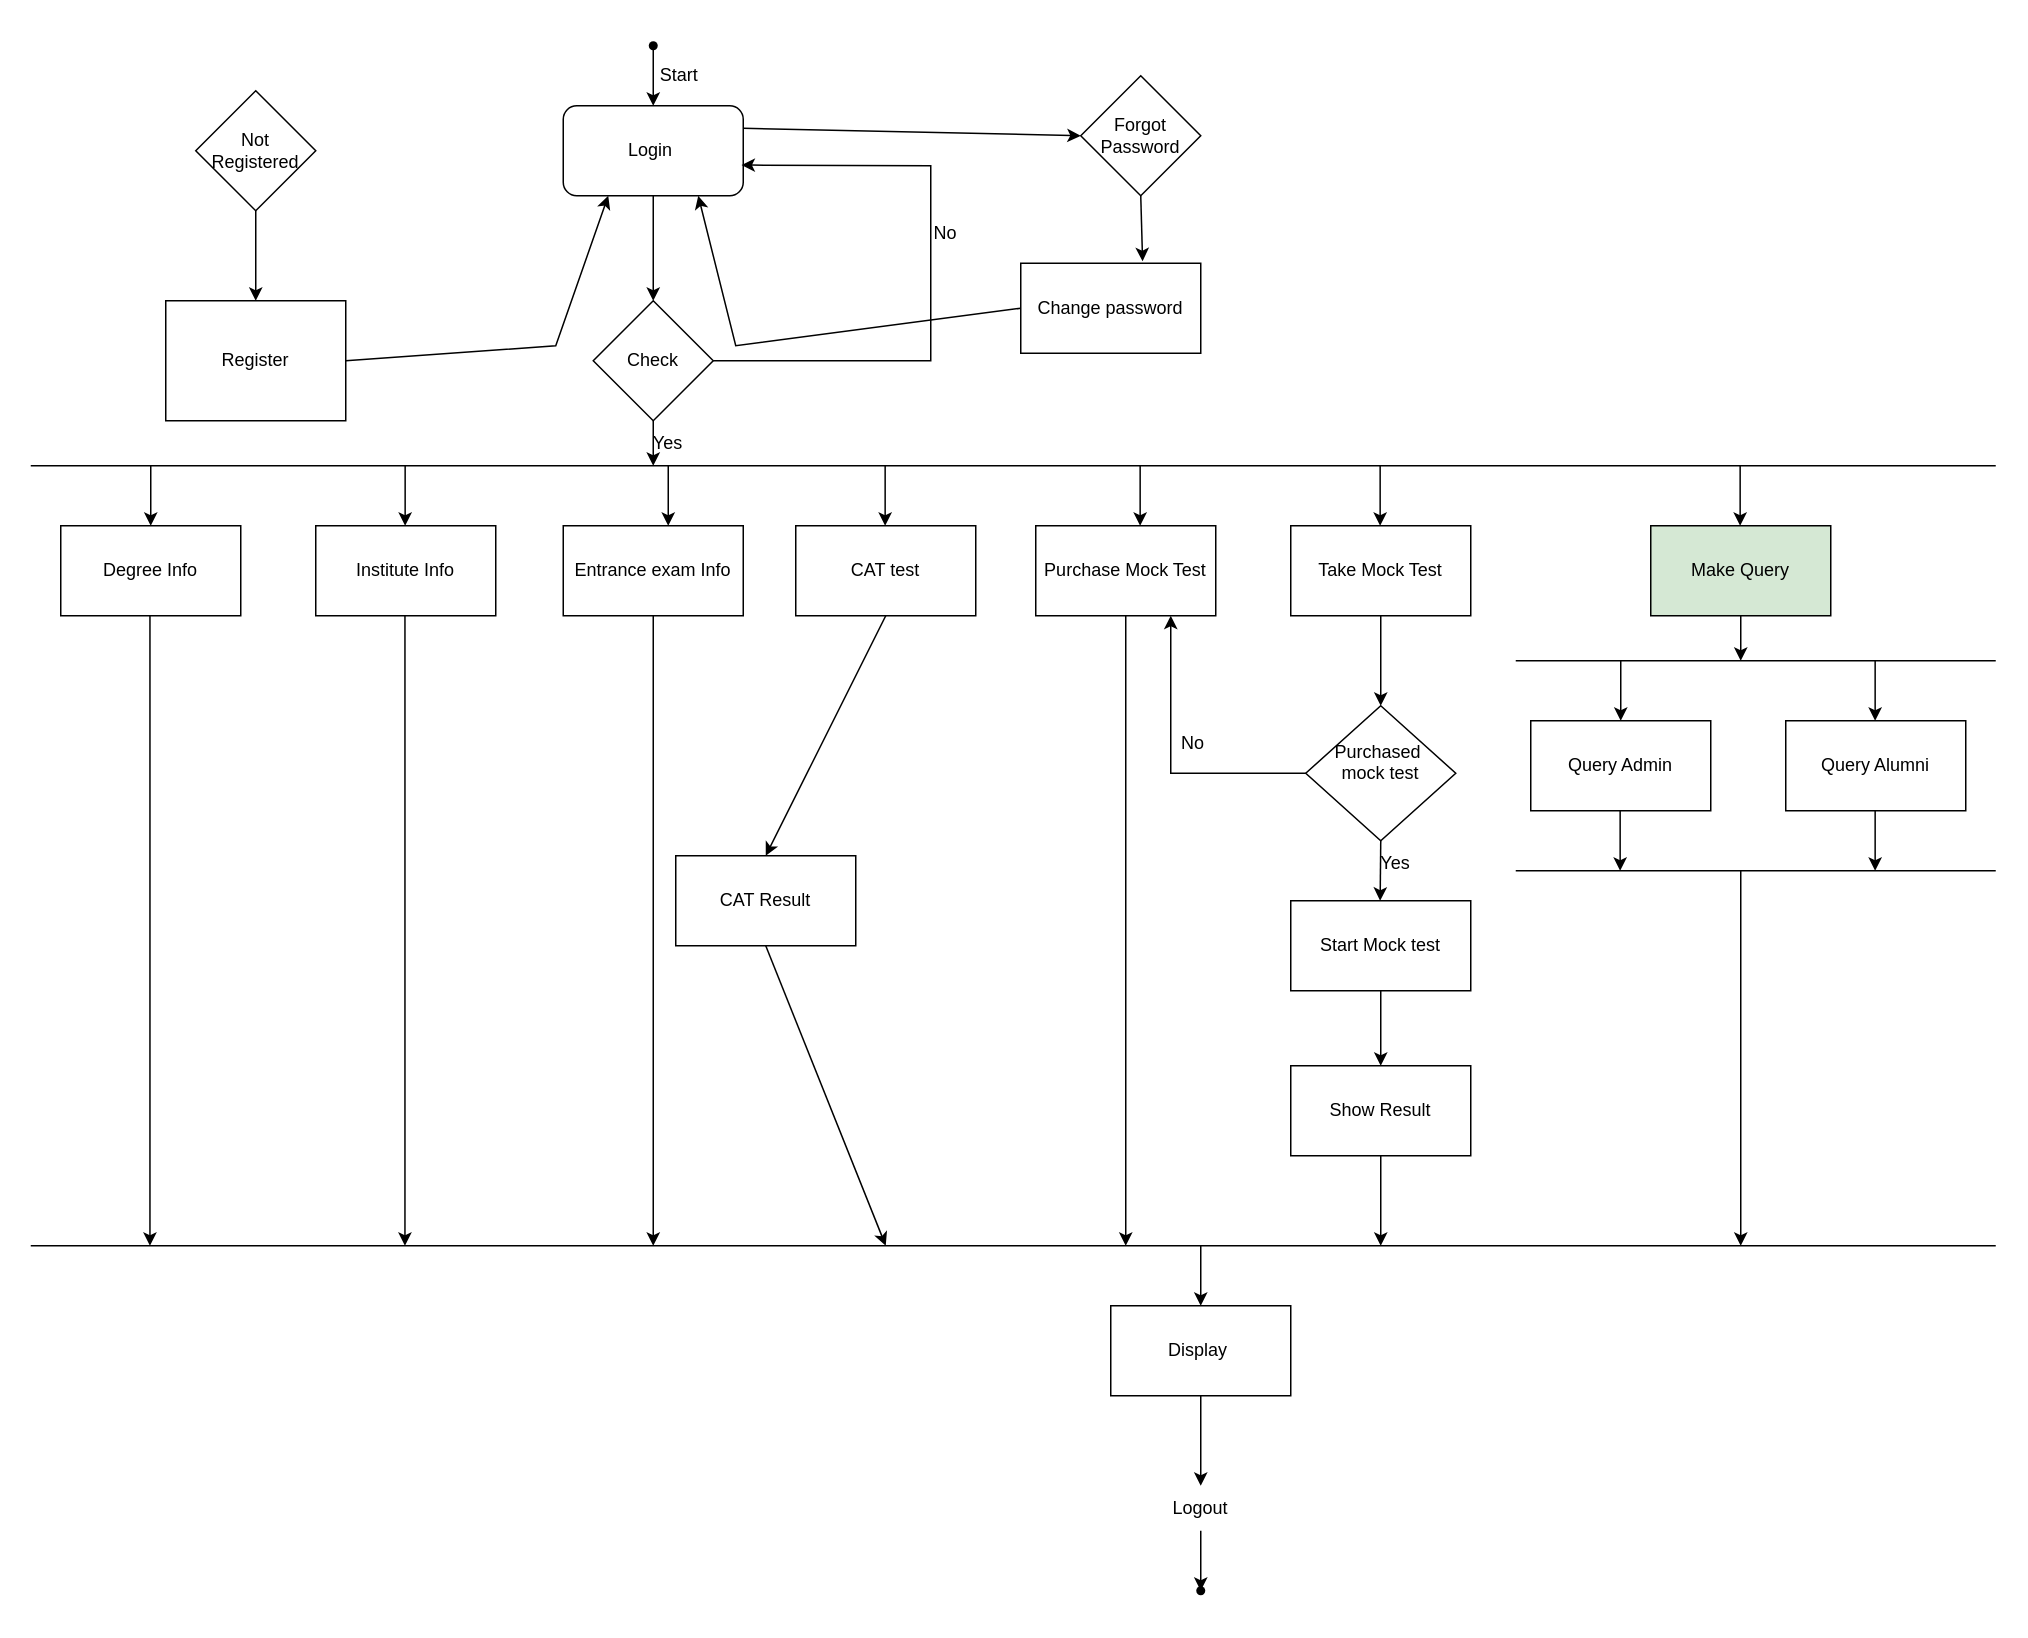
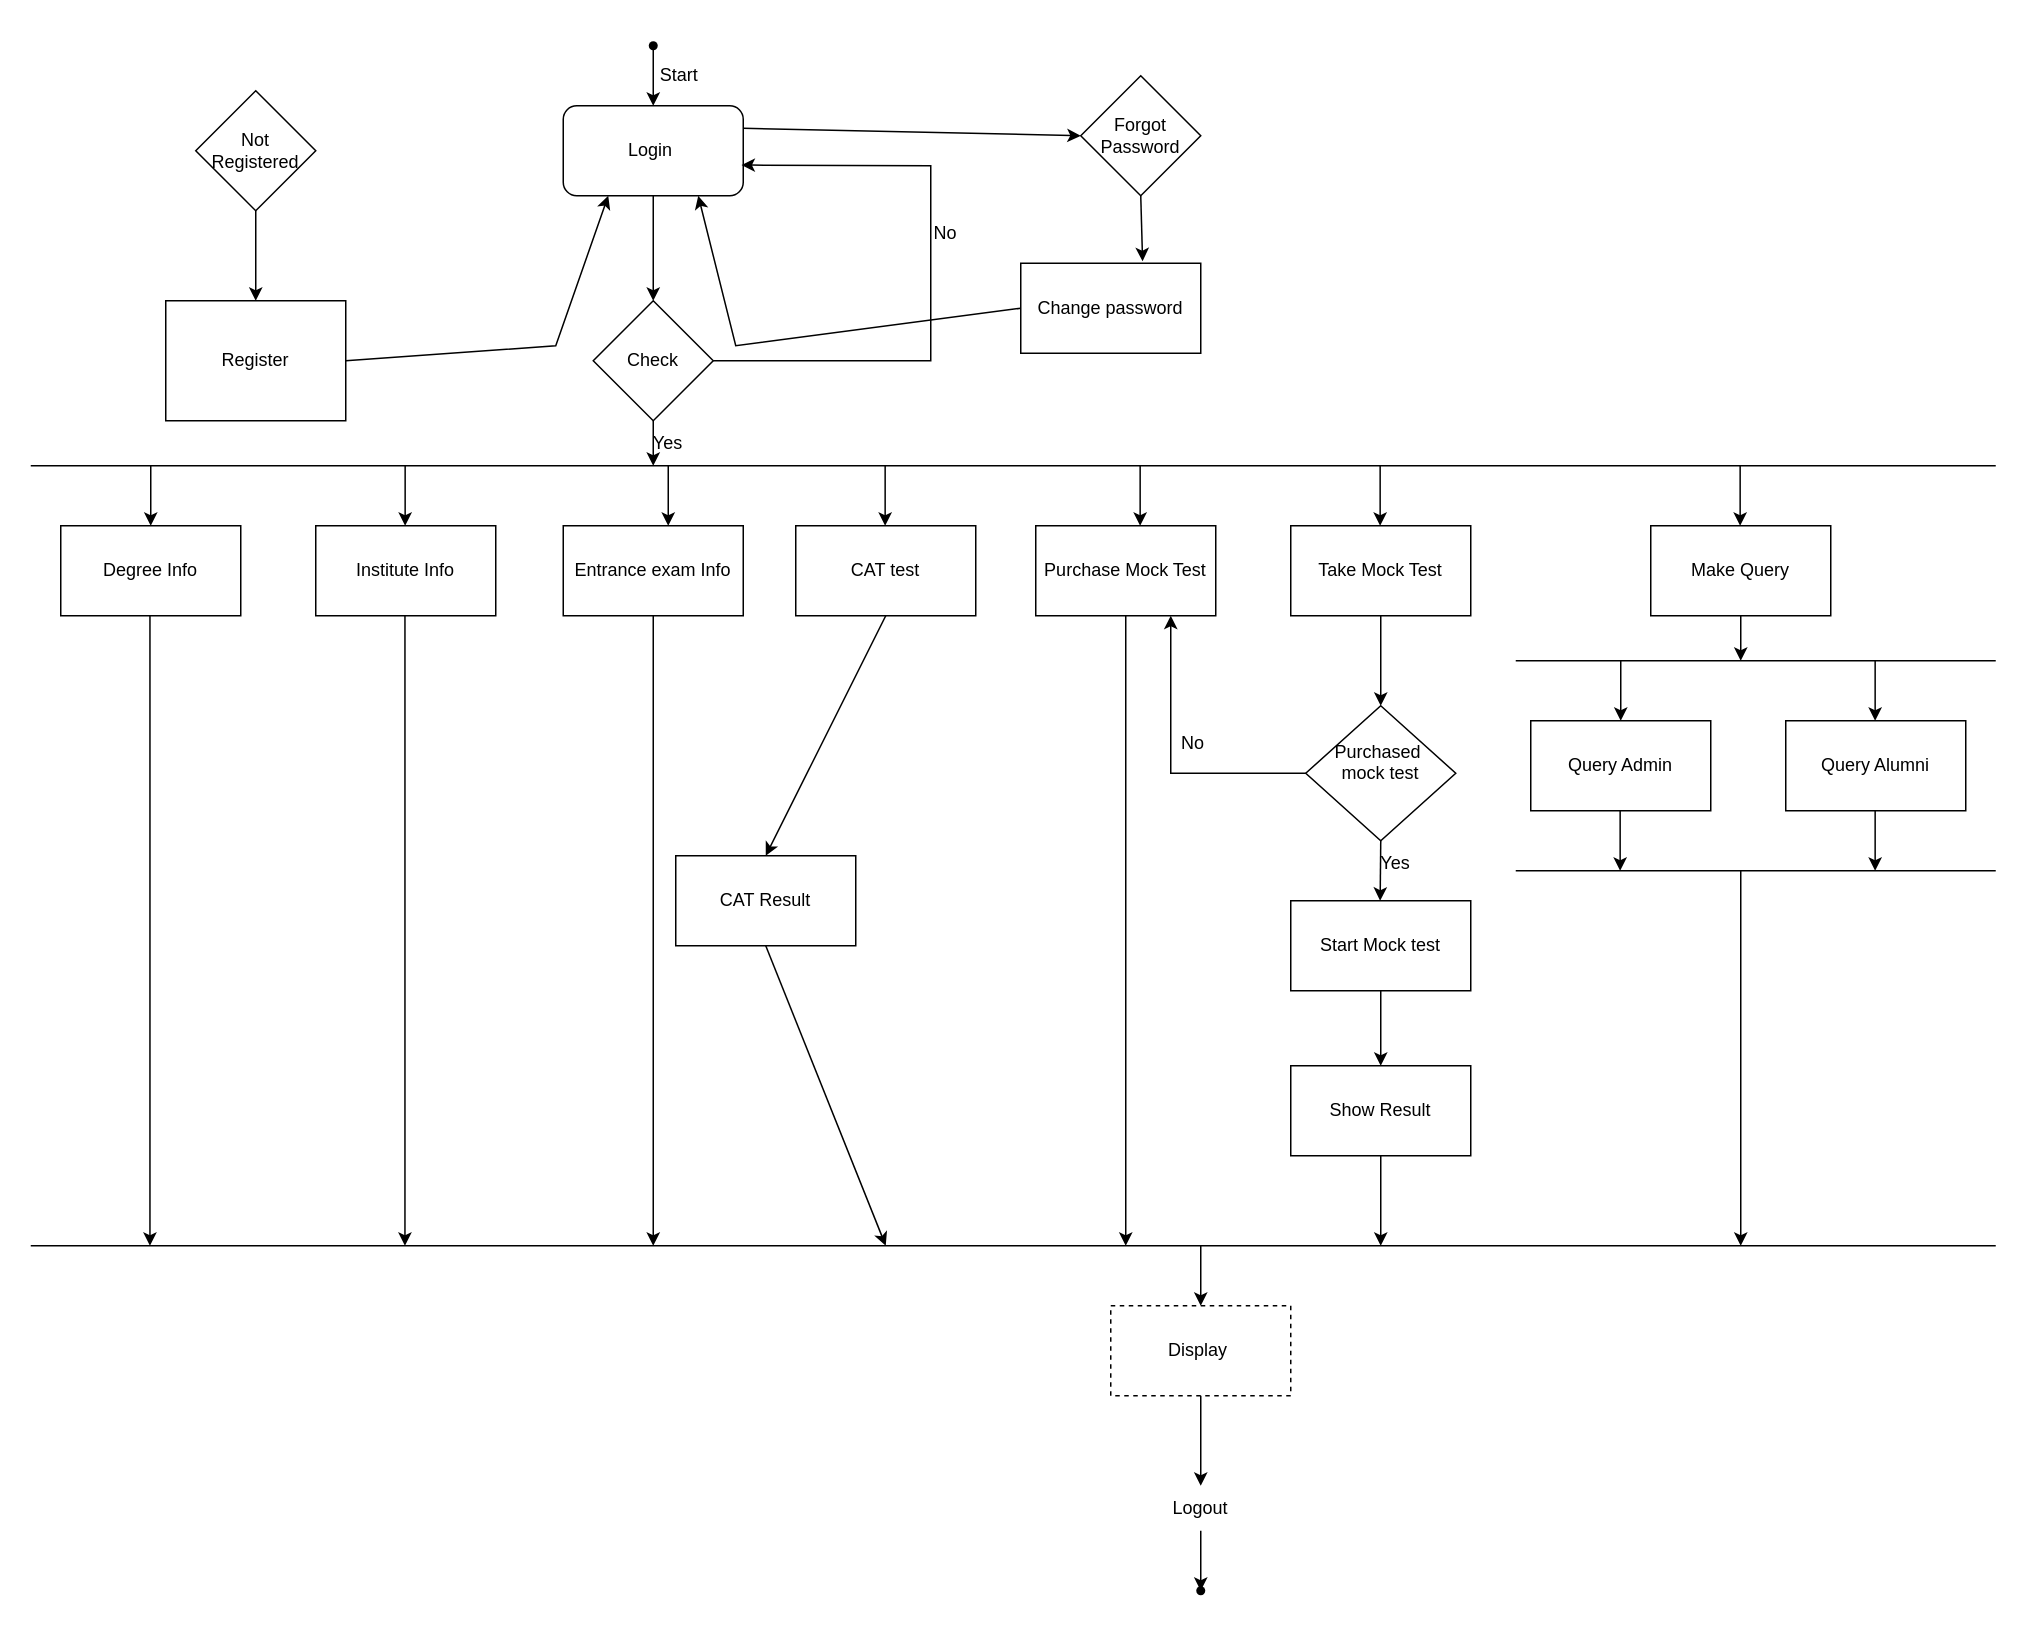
- <mxCell id="14" value="Make Query" style="rounded=0;whiteSpace=wrap;html=1;fillColor=#d5e8d4;" parent="1" vertex="1"><mxGeometry x="1100" y="350" width="120" height="60" as="geometry" /></mxCell>
+ <mxCell id="14" value="Make Query" style="rounded=0;whiteSpace=wrap;html=1;" parent="1" vertex="1"><mxGeometry x="1100" y="350" width="120" height="60" as="geometry" /></mxCell>
- <mxCell id="21" value="Display&amp;nbsp;" style="rounded=0;whiteSpace=wrap;html=1;" parent="1" vertex="1"><mxGeometry x="740" y="870" width="120" height="60" as="geometry" /></mxCell>
+ <mxCell id="21" value="Display&amp;nbsp;" style="rounded=0;whiteSpace=wrap;html=1;dashed=1;" parent="1" vertex="1"><mxGeometry x="740" y="870" width="120" height="60" as="geometry" /></mxCell>
